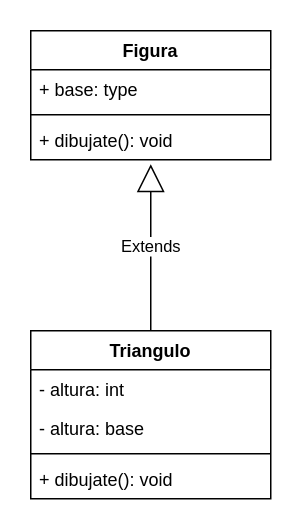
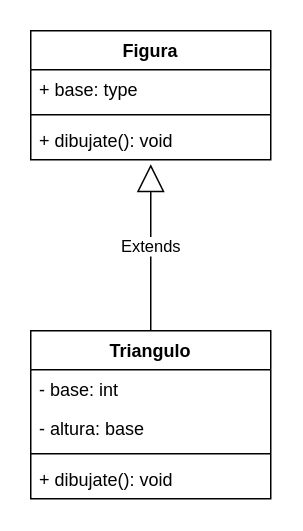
- <mxCell id="7" value="- altura: int&#10;" style="text;strokeColor=none;fillColor=none;align=left;verticalAlign=top;spacingLeft=4;spacingRight=4;overflow=hidden;rotatable=0;points=[[0,0.5],[1,0.5]];portConstraint=eastwest;" vertex="1" parent="6"><mxGeometry y="26" width="160" height="26" as="geometry" /></mxCell>
+ <mxCell id="7" value="- base: int&#10;" style="text;strokeColor=none;fillColor=none;align=left;verticalAlign=top;spacingLeft=4;spacingRight=4;overflow=hidden;rotatable=0;points=[[0,0.5],[1,0.5]];portConstraint=eastwest;" vertex="1" parent="6"><mxGeometry y="26" width="160" height="26" as="geometry" /></mxCell>
